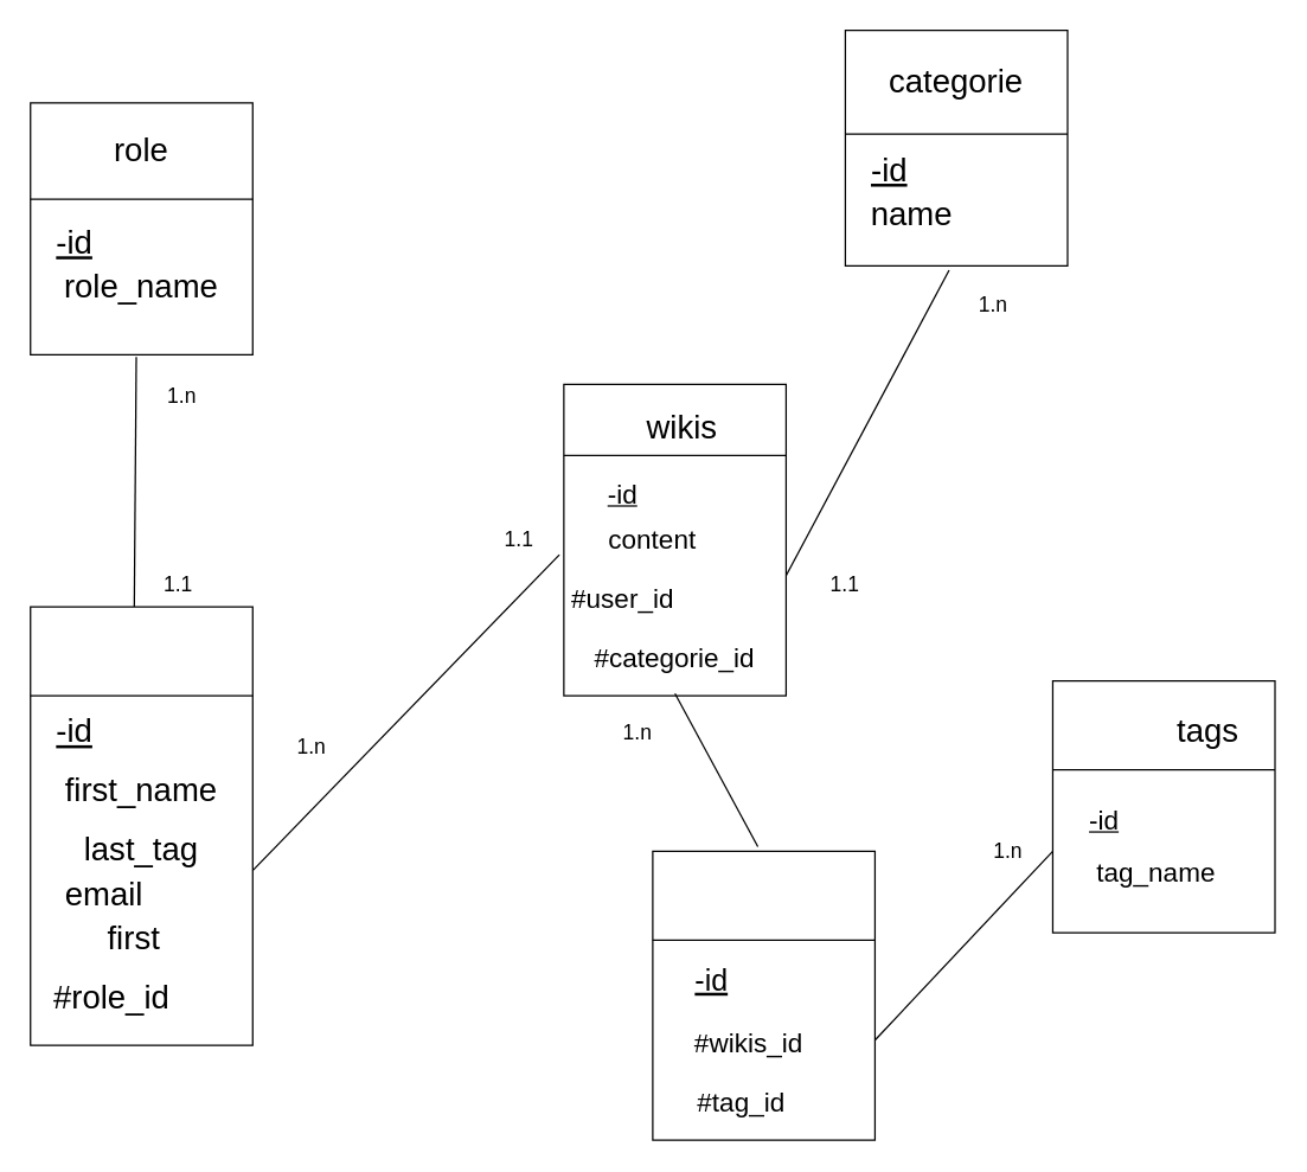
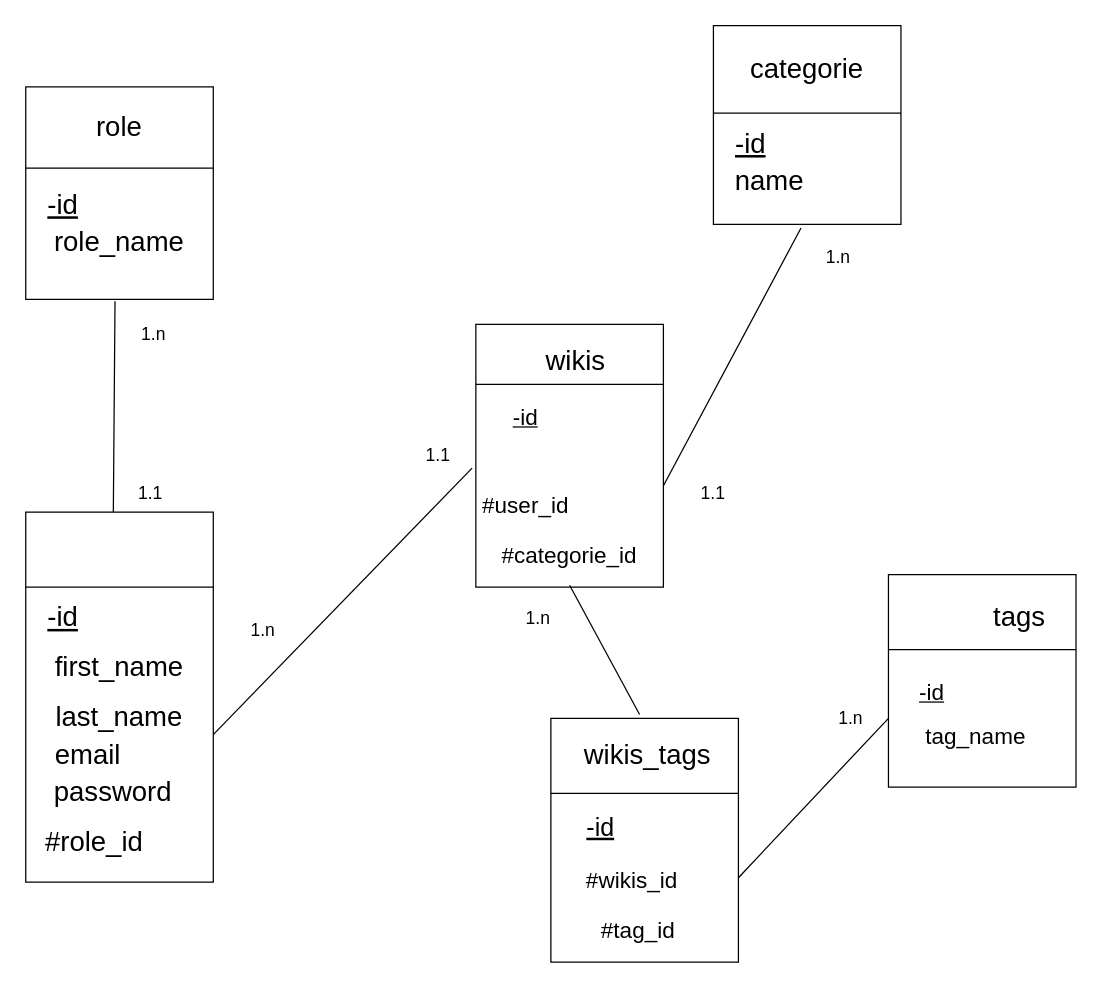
- <mxCell id="42" value="content" style="text;strokeColor=none;align=center;fillColor=none;html=1;verticalAlign=middle;whiteSpace=wrap;rounded=0;fontSize=18;" vertex="1" parent="1"><mxGeometry x="390" y="349" width="100" height="30" as="geometry" /></mxCell>
- <mxCell id="24" value="last_tag" style="text;strokeColor=none;align=center;fillColor=none;html=1;verticalAlign=middle;whiteSpace=wrap;rounded=0;fontSize=22;" parent="1" vertex="1"><mxGeometry x="35" y="559" width="120" height="30" as="geometry" /></mxCell>
+ <mxCell id="24" value="last_name" style="text;strokeColor=none;align=center;fillColor=none;html=1;verticalAlign=middle;whiteSpace=wrap;rounded=0;fontSize=22;" parent="1" vertex="1"><mxGeometry x="35" y="559" width="120" height="30" as="geometry" /></mxCell>
+ <mxCell id="52" value="&lt;span style=&quot;font-size: 22px;&quot;&gt;wikis_tags&lt;/span&gt;" style="text;strokeColor=none;align=center;fillColor=none;html=1;verticalAlign=middle;whiteSpace=wrap;rounded=0;fontSize=18;" vertex="1" parent="1"><mxGeometry x="470" y="589" width="95" height="30" as="geometry" /></mxCell>
- <mxCell id="26" value="first" style="text;strokeColor=none;align=center;fillColor=none;html=1;verticalAlign=middle;whiteSpace=wrap;rounded=0;fontSize=22;" parent="1" vertex="1"><mxGeometry x="30" y="619" width="120" height="30" as="geometry" /></mxCell>
+ <mxCell id="26" value="password" style="text;strokeColor=none;align=center;fillColor=none;html=1;verticalAlign=middle;whiteSpace=wrap;rounded=0;fontSize=22;" parent="1" vertex="1"><mxGeometry x="30" y="619" width="120" height="30" as="geometry" /></mxCell>
- <mxCell id="59" value="#tag_id" style="text;strokeColor=none;align=center;fillColor=none;html=1;verticalAlign=middle;whiteSpace=wrap;rounded=0;fontSize=18;" vertex="1" parent="1"><mxGeometry x="470" y="729" width="60" height="30" as="geometry" /></mxCell>
+ <mxCell id="59" value="#tag_id" style="text;strokeColor=none;align=center;fillColor=none;html=1;verticalAlign=middle;whiteSpace=wrap;rounded=0;fontSize=18;" vertex="1" parent="1"><mxGeometry x="480" y="729" width="60" height="30" as="geometry" /></mxCell>
